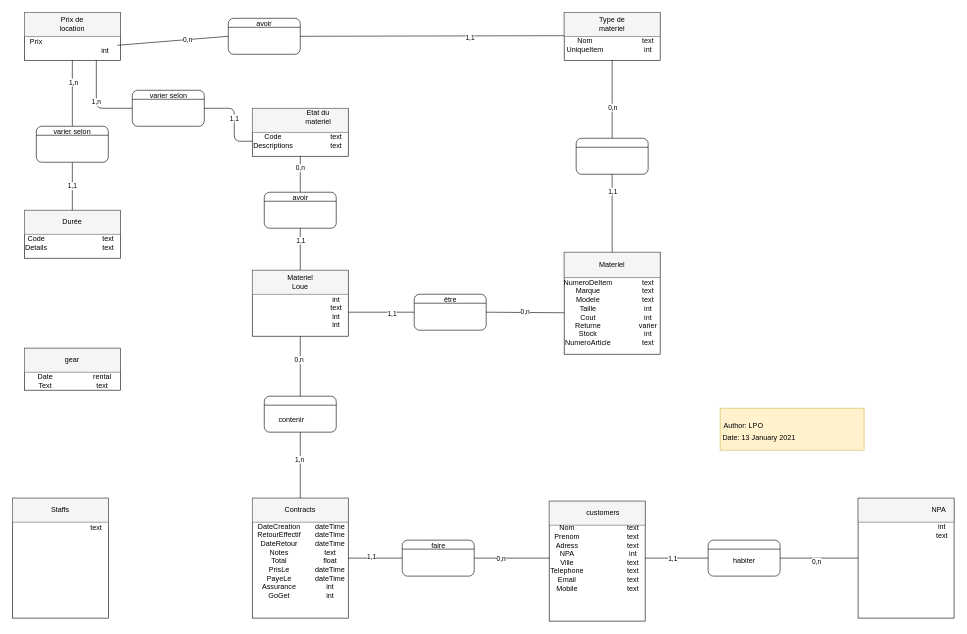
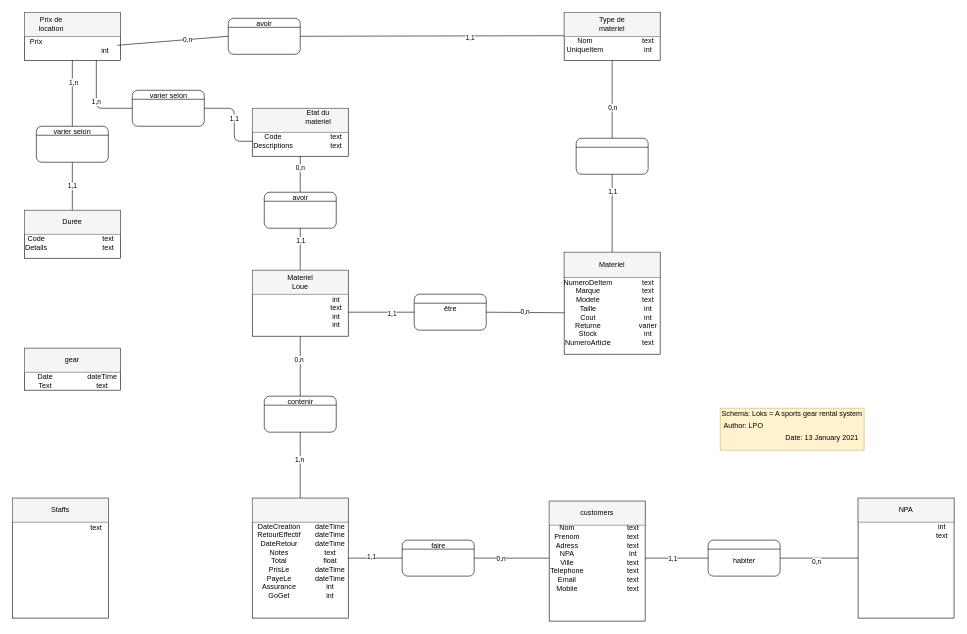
- <mxCell id="23" value="Prix de location" style="text;html=1;strokeColor=none;fillColor=none;align=center;verticalAlign=middle;whiteSpace=wrap;rounded=0;container=0;" parent="1" vertex="1"><mxGeometry x="100" y="30" width="40" height="20" as="geometry" /></mxCell>
+ <mxCell id="23" value="Prix de location" style="text;html=1;strokeColor=none;fillColor=none;align=center;verticalAlign=middle;whiteSpace=wrap;rounded=0;container=0;" parent="1" vertex="1"><mxGeometry x="65" y="30" width="40" height="20" as="geometry" /></mxCell>
- <mxCell id="122" value="être" style="text;html=1;align=center;verticalAlign=middle;resizable=0;points=[];autosize=1;" parent="1" vertex="1"><mxGeometry x="730" y="490" width="40" height="20" as="geometry" /></mxCell>
+ <mxCell id="122" value="être" style="text;html=1;align=center;verticalAlign=middle;resizable=0;points=[];autosize=1;" parent="1" vertex="1"><mxGeometry x="730" y="505" width="40" height="20" as="geometry" /></mxCell>
- <mxCell id="128" value="rental&lt;br&gt;text" style="text;html=1;strokeColor=none;fillColor=none;align=center;verticalAlign=middle;whiteSpace=wrap;rounded=0;container=0;" parent="123" vertex="1"><mxGeometry x="100" y="40" width="60" height="30" as="geometry" /></mxCell>
+ <mxCell id="128" value="dateTime&lt;br&gt;text" style="text;html=1;strokeColor=none;fillColor=none;align=center;verticalAlign=middle;whiteSpace=wrap;rounded=0;container=0;" parent="123" vertex="1"><mxGeometry x="100" y="40" width="60" height="30" as="geometry" /></mxCell>
+ <mxCell id="3" value="&lt;font style=&quot;font-size: 12px&quot;&gt;Schema: Loks = A sports gear rental system&lt;/font&gt;" style="text;html=1;strokeColor=none;fillColor=none;align=center;verticalAlign=middle;whiteSpace=wrap;rounded=0;container=0;" parent="1" vertex="1"><mxGeometry x="1200" y="680" width="240" height="20" as="geometry" /></mxCell>
- <mxCell id="114" value="contenir" style="text;html=1;align=center;verticalAlign=middle;resizable=0;points=[];autosize=1;" parent="1" vertex="1"><mxGeometry x="455" y="690" width="60" height="20" as="geometry" /></mxCell>
+ <mxCell id="114" value="contenir" style="text;html=1;align=center;verticalAlign=middle;resizable=0;points=[];autosize=1;" parent="1" vertex="1"><mxGeometry x="470" y="660" width="60" height="20" as="geometry" /></mxCell>
- <mxCell id="5" value="Date: 13 January 2021" style="text;html=1;strokeColor=none;fillColor=none;align=center;verticalAlign=middle;whiteSpace=wrap;rounded=0;container=0;" parent="1" vertex="1"><mxGeometry x="1200" y="720" width="130" height="20" as="geometry" /></mxCell>
+ <mxCell id="5" value="Date: 13 January 2021" style="text;html=1;strokeColor=none;fillColor=none;align=center;verticalAlign=middle;whiteSpace=wrap;rounded=0;container=0;" parent="1" vertex="1"><mxGeometry x="1305" y="720" width="130" height="20" as="geometry" /></mxCell>
- <mxCell id="28" value="Contracts" style="text;html=1;strokeColor=none;fillColor=none;align=center;verticalAlign=middle;whiteSpace=wrap;rounded=0;container=0;" parent="1" vertex="1"><mxGeometry x="480" y="840" width="40" height="20" as="geometry" /></mxCell>
- <mxCell id="119" value="NPA" style="text;html=1;strokeColor=none;fillColor=none;align=center;verticalAlign=middle;whiteSpace=wrap;rounded=0;container=0;" parent="116" vertex="1"><mxGeometry x="115" y="10" width="40" height="20" as="geometry" /></mxCell>
+ <mxCell id="119" value="NPA" style="text;html=1;strokeColor=none;fillColor=none;align=center;verticalAlign=middle;whiteSpace=wrap;rounded=0;container=0;" parent="116" vertex="1"><mxGeometry x="60" y="10" width="40" height="20" as="geometry" /></mxCell>
- <mxCell id="12" value="customers" style="text;html=1;strokeColor=none;fillColor=none;align=center;verticalAlign=middle;whiteSpace=wrap;rounded=0;container=0;" parent="1" vertex="1"><mxGeometry x="985" y="845" width="40" height="20" as="geometry" /></mxCell>
+ <mxCell id="12" value="customers" style="text;html=1;strokeColor=none;fillColor=none;align=center;verticalAlign=middle;whiteSpace=wrap;rounded=0;container=0;" parent="1" vertex="1"><mxGeometry x="975" y="845" width="40" height="20" as="geometry" /></mxCell>
